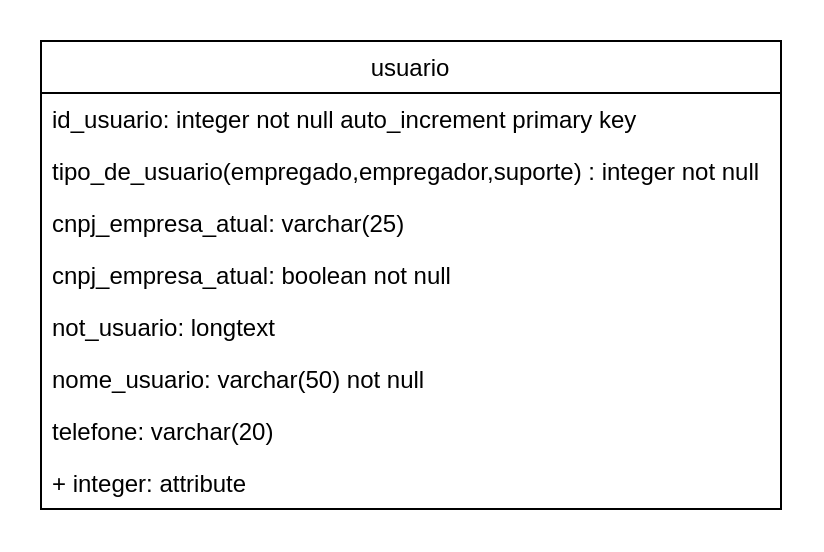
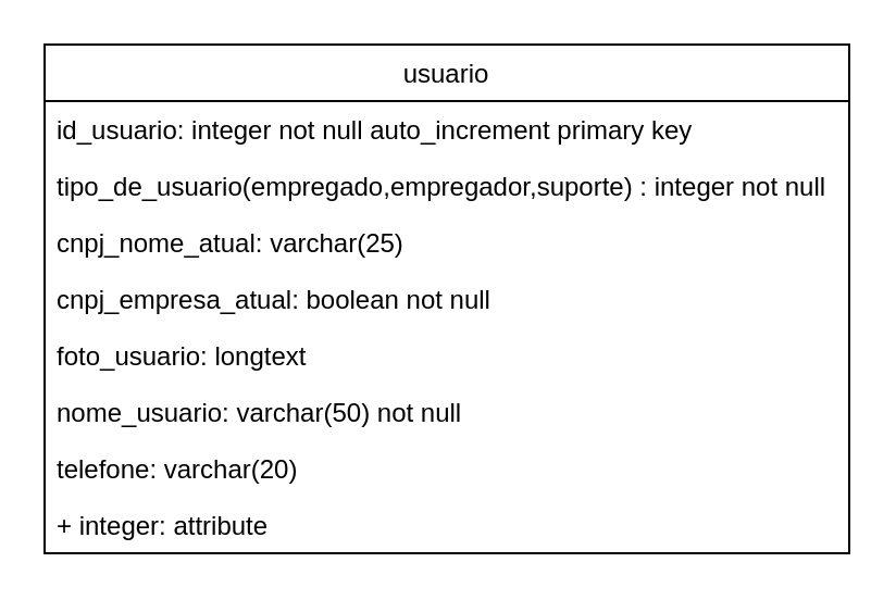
- <mxCell id="5" value="cnpj_empresa_atual: varchar(25) " style="text;strokeColor=none;fillColor=none;align=left;verticalAlign=top;spacingLeft=4;spacingRight=4;overflow=hidden;rotatable=0;points=[[0,0.5],[1,0.5]];portConstraint=eastwest;" vertex="1" parent="2"><mxGeometry y="78" width="370" height="26" as="geometry" /></mxCell>
+ <mxCell id="5" value="cnpj_nome_atual: varchar(25) " style="text;strokeColor=none;fillColor=none;align=left;verticalAlign=top;spacingLeft=4;spacingRight=4;overflow=hidden;rotatable=0;points=[[0,0.5],[1,0.5]];portConstraint=eastwest;" vertex="1" parent="2"><mxGeometry y="78" width="370" height="26" as="geometry" /></mxCell>
- <mxCell id="7" value="not_usuario: longtext" style="text;strokeColor=none;fillColor=none;align=left;verticalAlign=top;spacingLeft=4;spacingRight=4;overflow=hidden;rotatable=0;points=[[0,0.5],[1,0.5]];portConstraint=eastwest;" vertex="1" parent="2"><mxGeometry y="130" width="370" height="26" as="geometry" /></mxCell>
+ <mxCell id="7" value="foto_usuario: longtext" style="text;strokeColor=none;fillColor=none;align=left;verticalAlign=top;spacingLeft=4;spacingRight=4;overflow=hidden;rotatable=0;points=[[0,0.5],[1,0.5]];portConstraint=eastwest;" vertex="1" parent="2"><mxGeometry y="130" width="370" height="26" as="geometry" /></mxCell>
